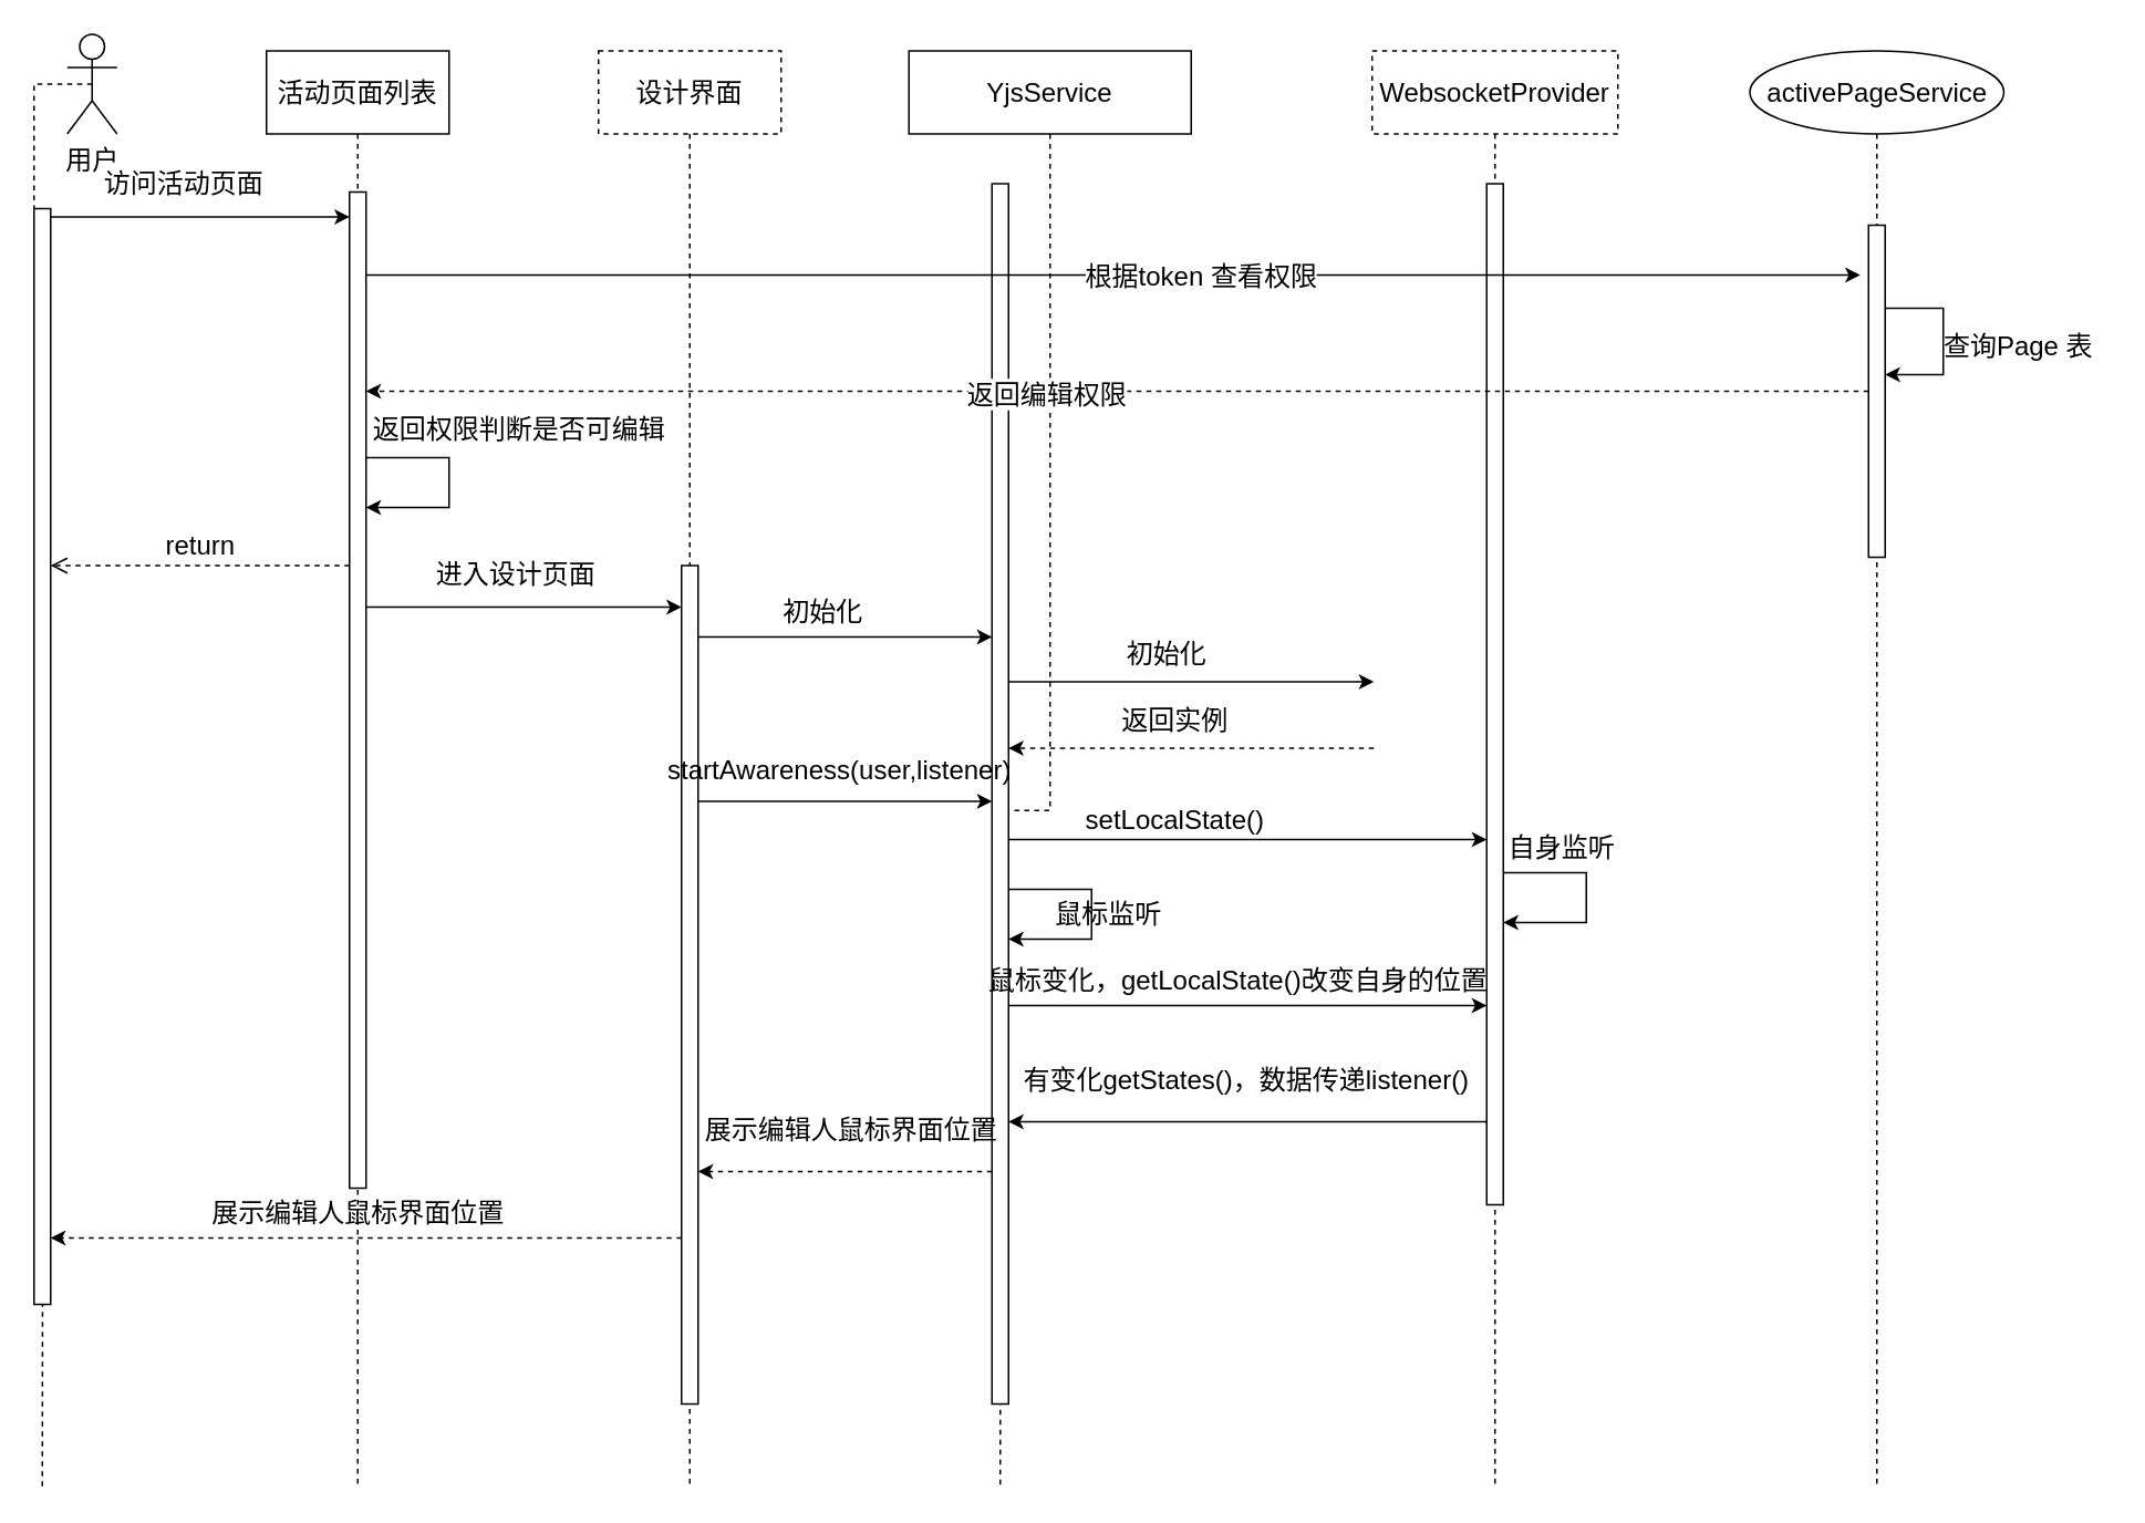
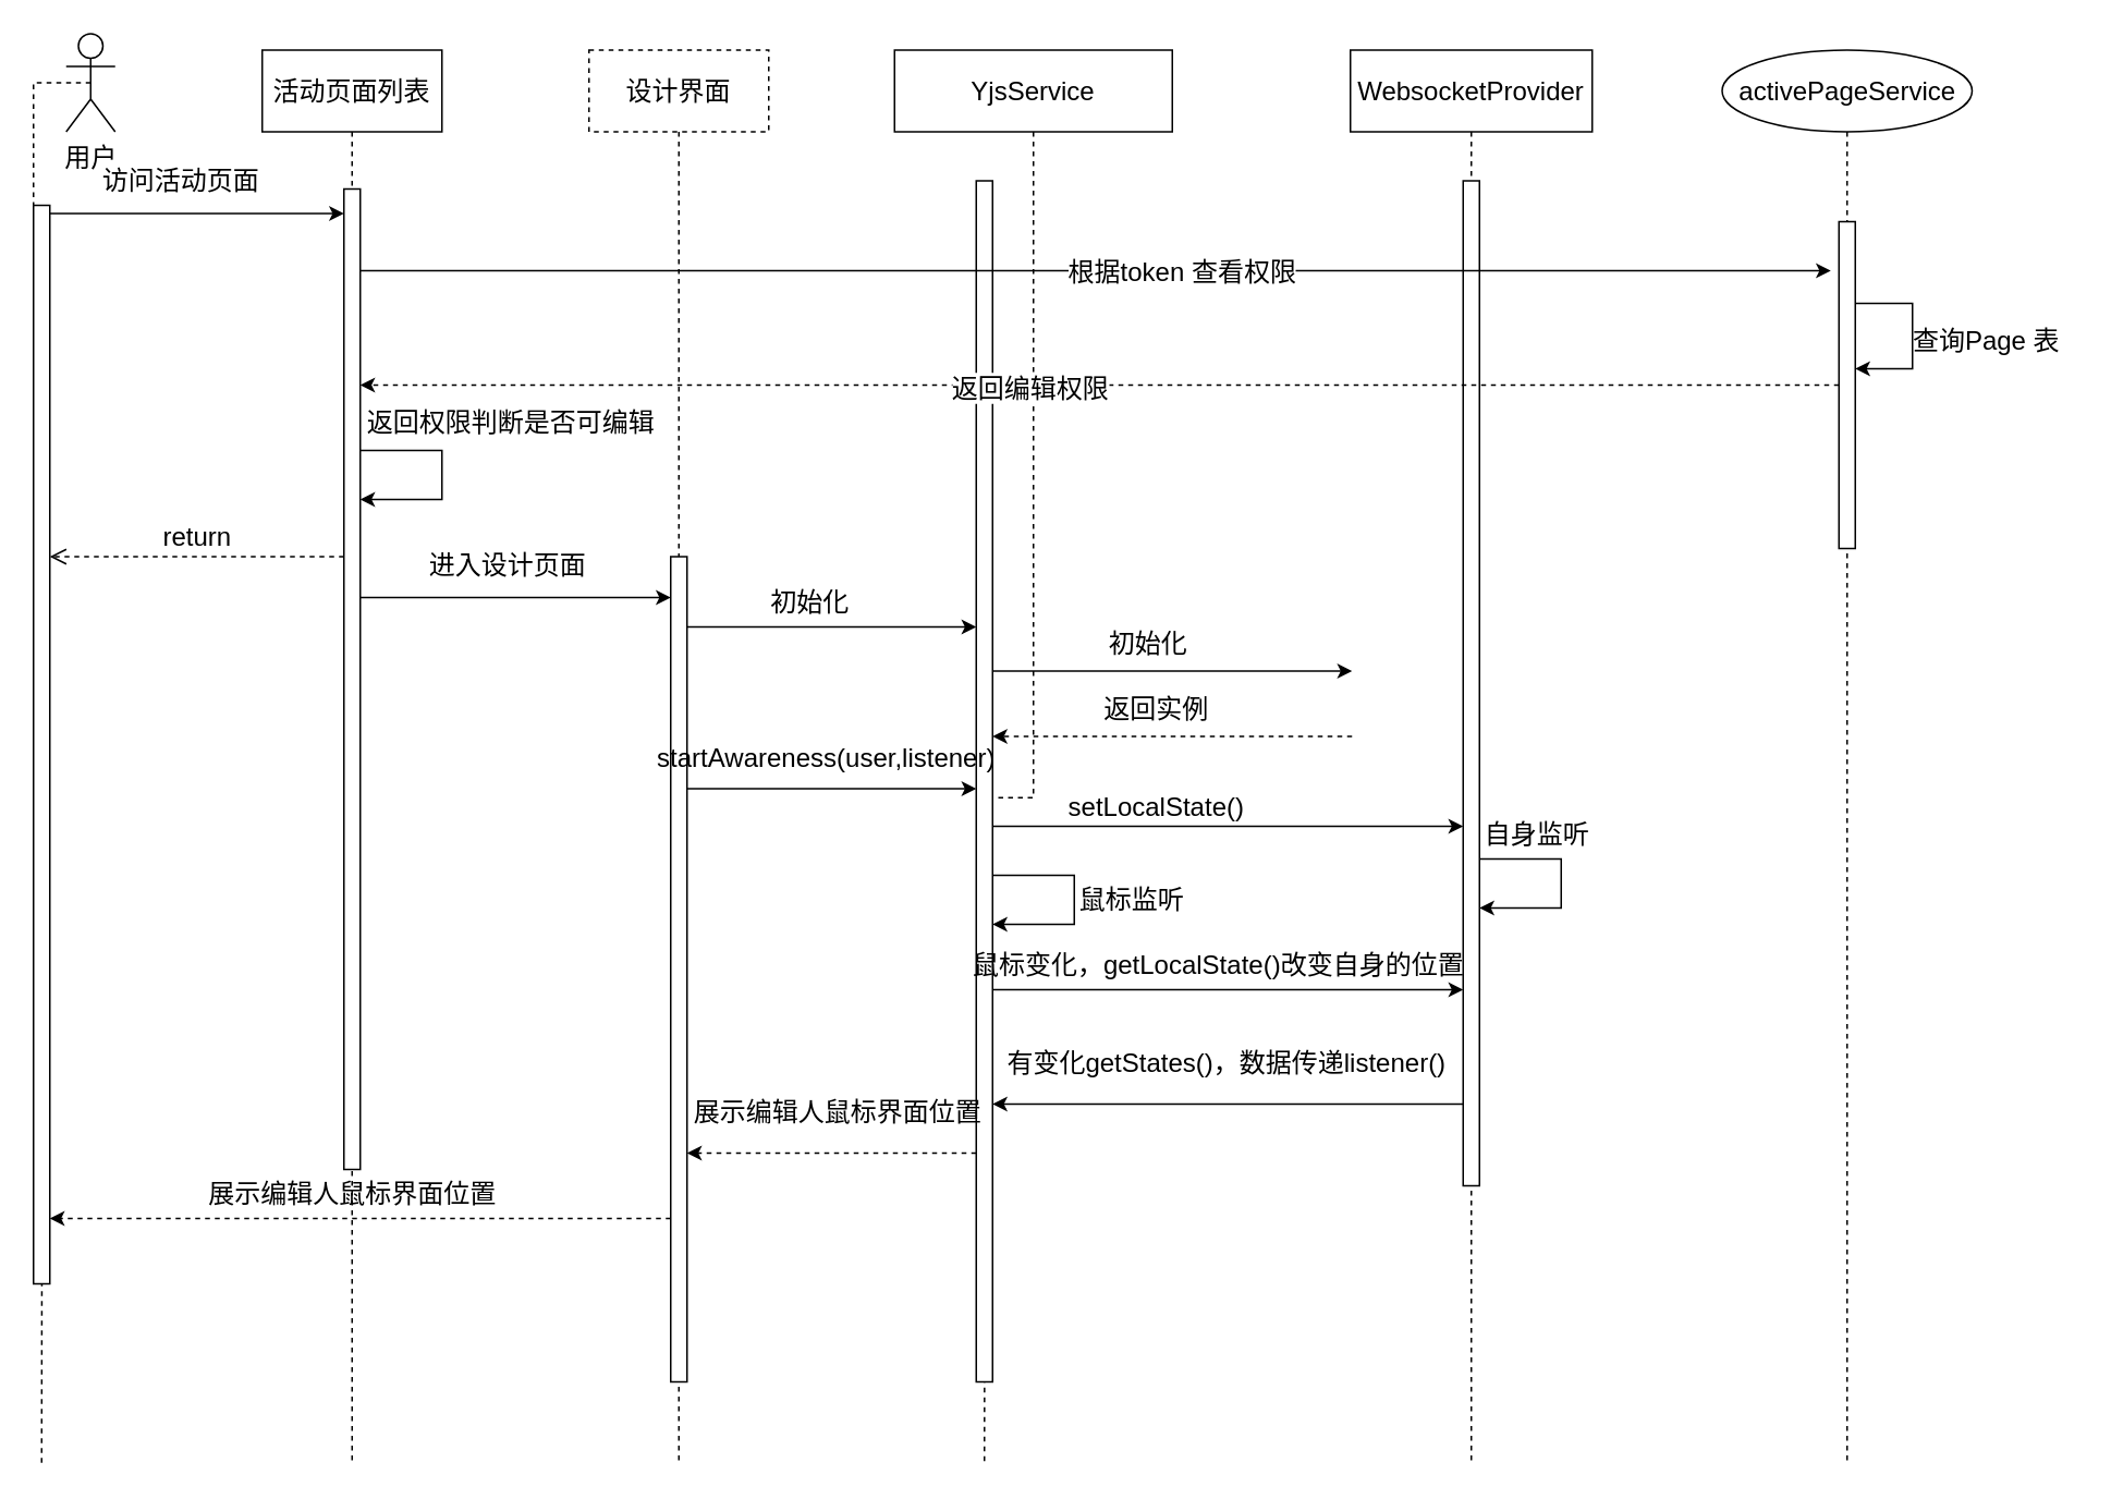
- <mxCell id="6" value="&lt;p style=&quot;margin: 0pt 0pt 0.0pt; text-align: justify; font-size: 16px;&quot; class=&quot;MsoNormal&quot;&gt;&lt;font style=&quot;font-size: 16px;&quot; face=&quot;Helvetica&quot;&gt;WebsocketProvider&lt;/font&gt;&lt;/p&gt;" style="html=1;whiteSpace=wrap;fontSize=16;dashed=1;" vertex="1" parent="1"><mxGeometry x="826" y="30" width="148" height="50" as="geometry" /></mxCell>
+ <mxCell id="6" value="&lt;p style=&quot;margin: 0pt 0pt 0.0pt; text-align: justify; font-size: 16px;&quot; class=&quot;MsoNormal&quot;&gt;&lt;font style=&quot;font-size: 16px;&quot; face=&quot;Helvetica&quot;&gt;WebsocketProvider&lt;/font&gt;&lt;/p&gt;" style="html=1;whiteSpace=wrap;fontSize=16;" vertex="1" parent="1"><mxGeometry x="826" y="30" width="148" height="50" as="geometry" /></mxCell>
- <mxCell id="47" value="鼠标监听" style="text;html=1;align=center;verticalAlign=middle;resizable=0;points=[];autosize=1;strokeColor=none;fillColor=none;fontSize=16;" vertex="1" parent="1"><mxGeometry x="622" y="535" width="90" height="30" as="geometry" /></mxCell>
+ <mxCell id="47" value="鼠标监听" style="text;html=1;align=center;verticalAlign=middle;resizable=0;points=[];autosize=1;strokeColor=none;fillColor=none;fontSize=16;" vertex="1" parent="1"><mxGeometry x="647" y="535" width="90" height="30" as="geometry" /></mxCell>
